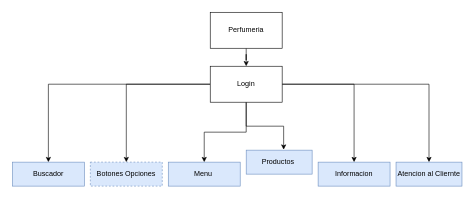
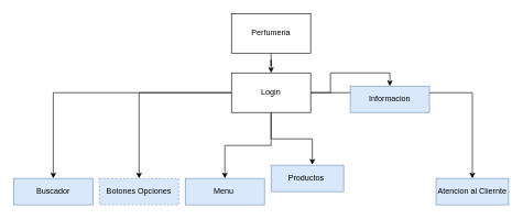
- <mxCell id="13" value="Informacion" style="rounded=0;whiteSpace=wrap;html=1;fillColor=#dae8fc;strokeColor=#6c8ebf;" vertex="1" parent="1"><mxGeometry x="530" y="270" width="120" height="40" as="geometry" /></mxCell>
+ <mxCell id="13" value="Informacion" style="rounded=0;whiteSpace=wrap;html=1;fillColor=#dae8fc;strokeColor=#6c8ebf;" vertex="1" parent="1"><mxGeometry x="530" y="130" width="120" height="40" as="geometry" /></mxCell>
